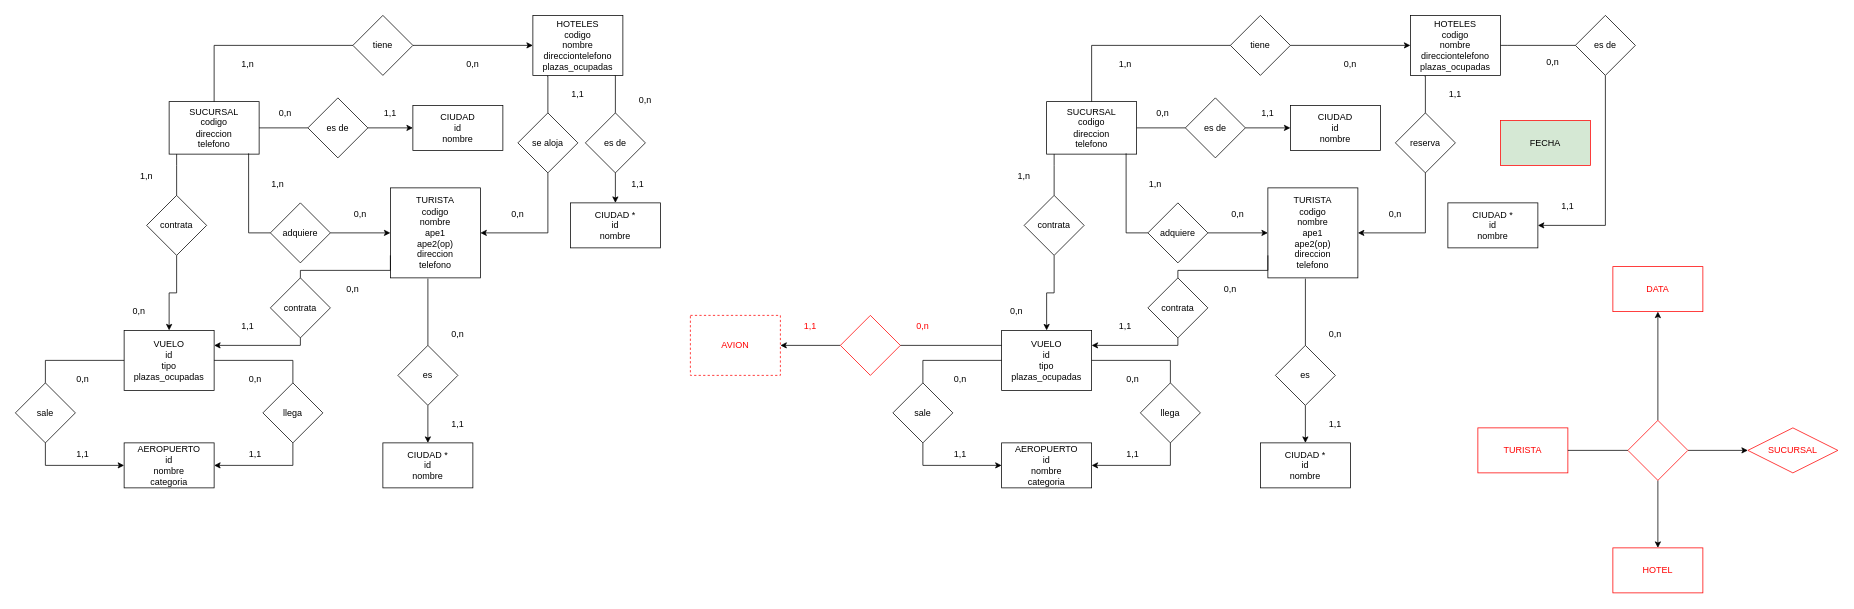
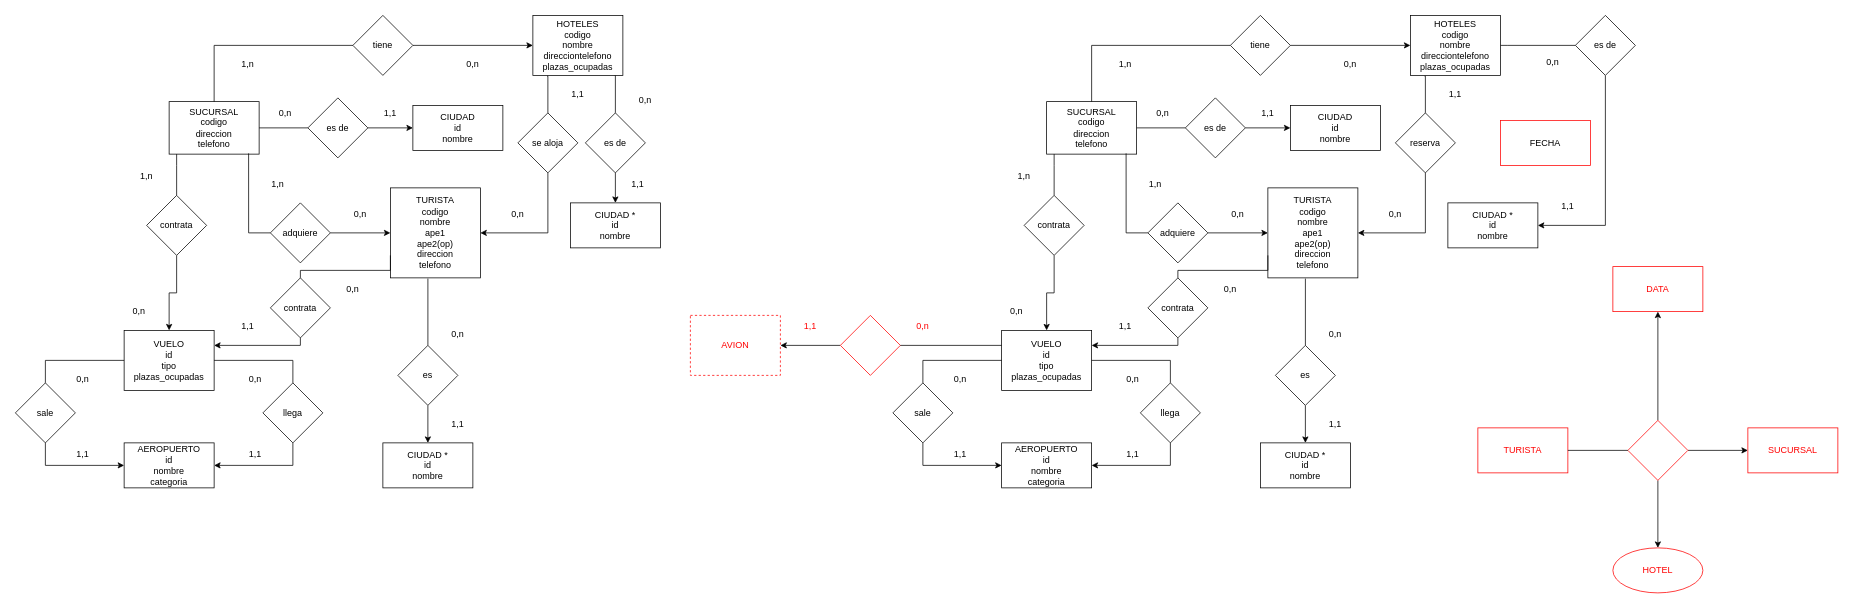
- <mxCell id="119" value="FECHA" style="whiteSpace=wrap;html=1;strokeColor=#FF0000;fillColor=#d5e8d4;" vertex="1" parent="1"><mxGeometry x="2000" y="160" width="120" height="60" as="geometry" /></mxCell>
+ <mxCell id="119" value="FECHA" style="whiteSpace=wrap;html=1;strokeColor=#FF0000;" vertex="1" parent="1"><mxGeometry x="2000" y="160" width="120" height="60" as="geometry" /></mxCell>
- <mxCell id="127" value="SUCURSAL" style="rhombus;whiteSpace=wrap;html=1;strokeColor=#FF0000;fontColor=#FF0000;" vertex="1" parent="1"><mxGeometry x="2330" y="570" width="120" height="60" as="geometry" /></mxCell>
+ <mxCell id="127" value="SUCURSAL" style="whiteSpace=wrap;html=1;strokeColor=#FF0000;fontColor=#FF0000;rounded=0;" vertex="1" parent="1"><mxGeometry x="2330" y="570" width="120" height="60" as="geometry" /></mxCell>
- <mxCell id="133" value="HOTEL" style="whiteSpace=wrap;html=1;strokeColor=#FF0000;fontColor=#FF0000;" vertex="1" parent="1"><mxGeometry x="2150" y="730" width="120" height="60" as="geometry" /></mxCell>
+ <mxCell id="133" value="HOTEL" style="ellipse;whiteSpace=wrap;html=1;strokeColor=#FF0000;fontColor=#FF0000;" vertex="1" parent="1"><mxGeometry x="2150" y="730" width="120" height="60" as="geometry" /></mxCell>
